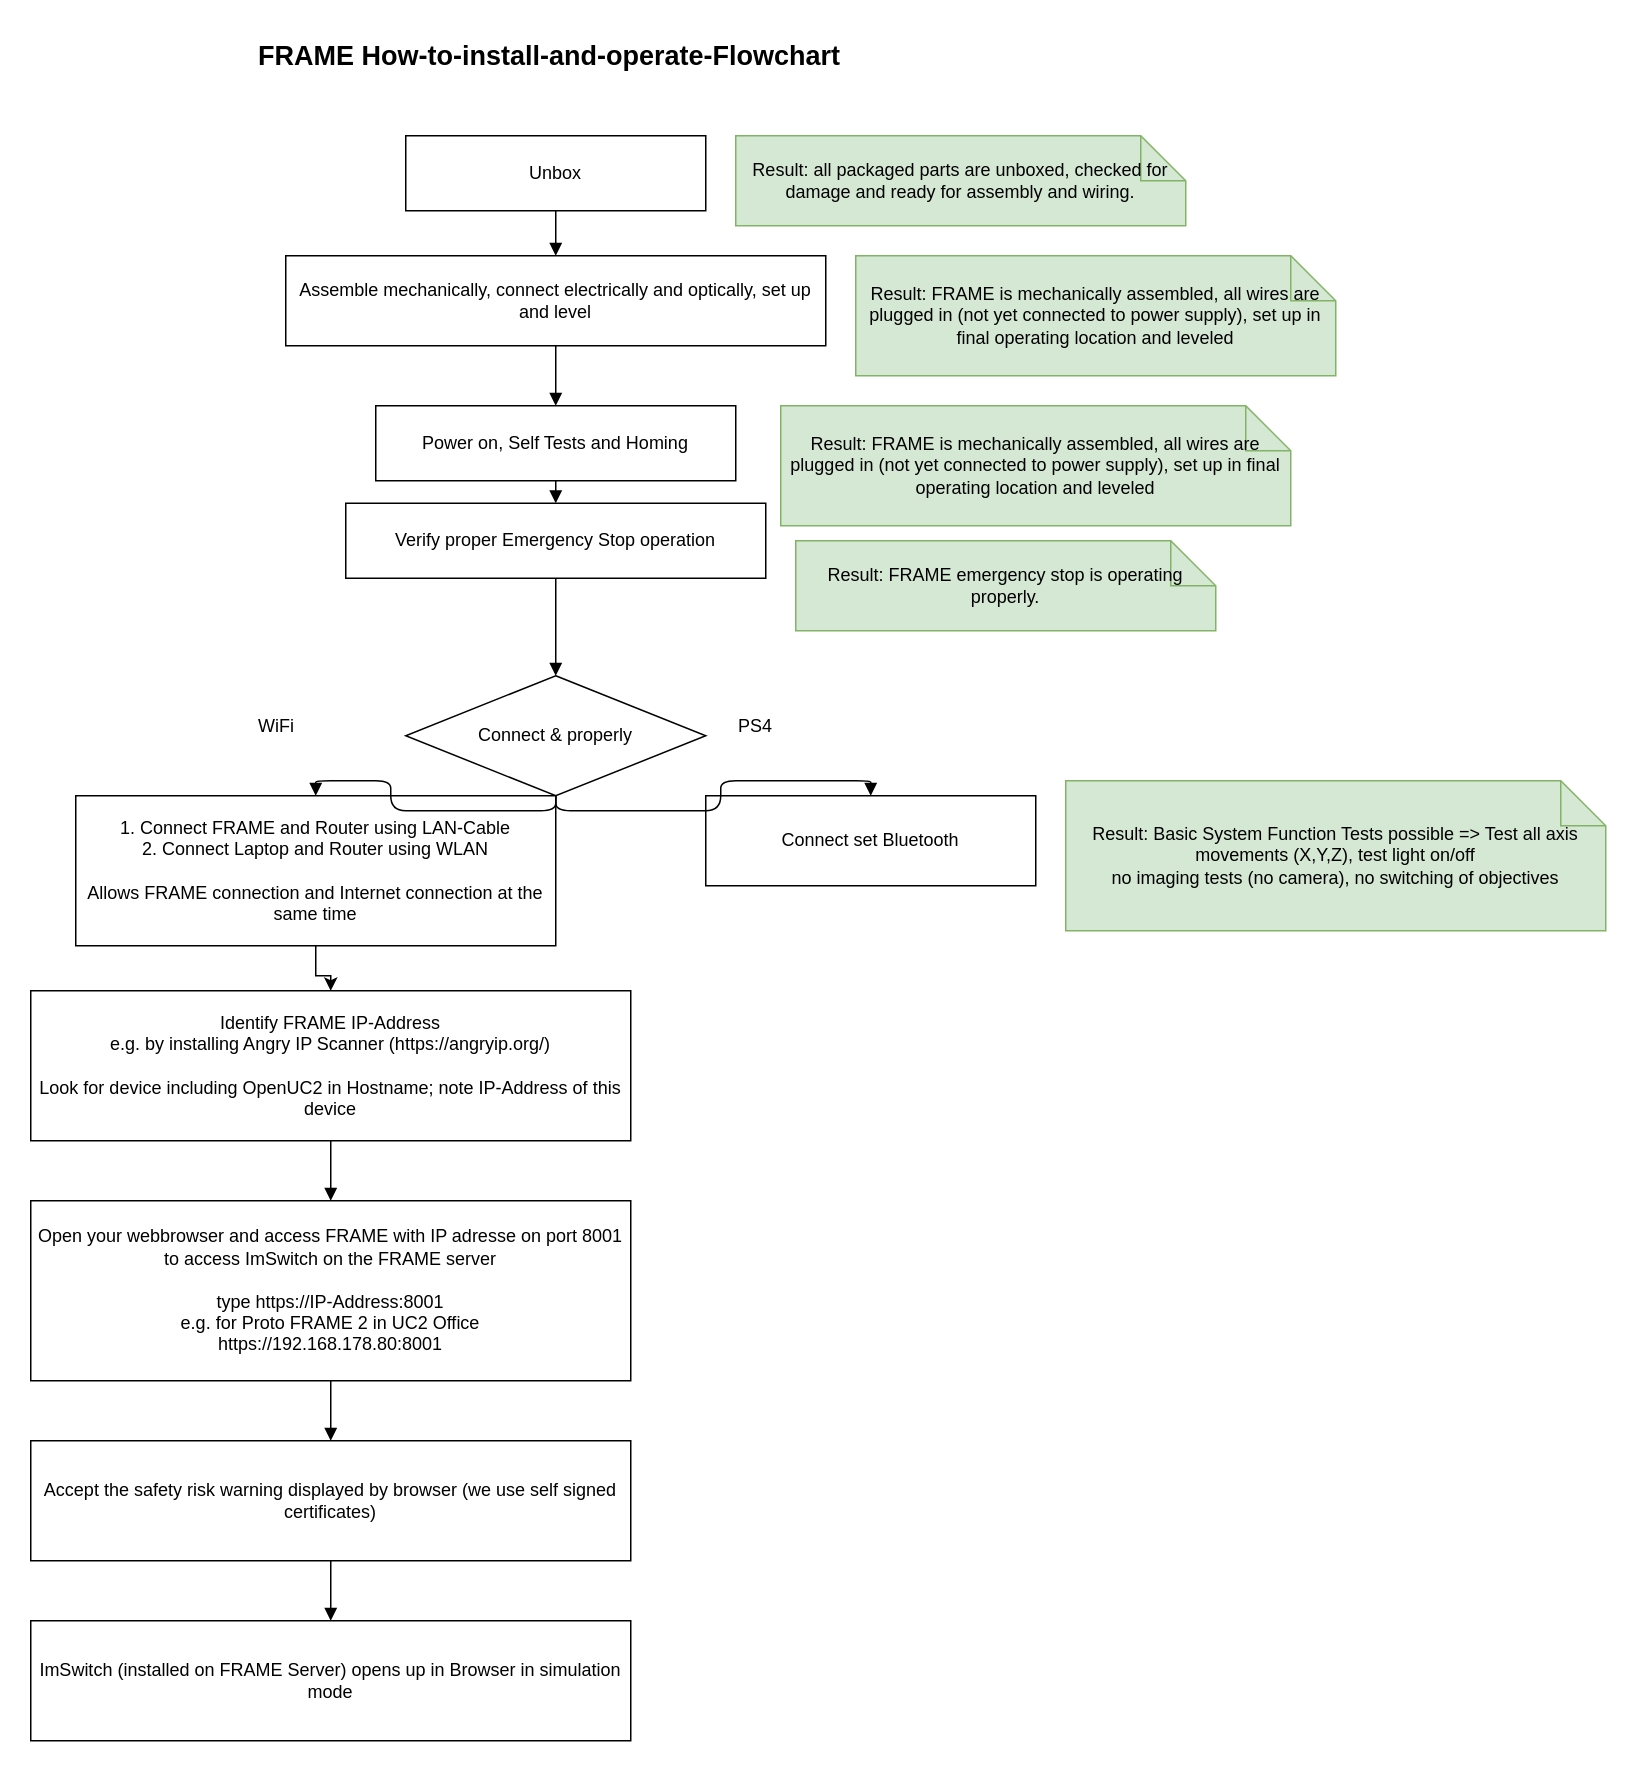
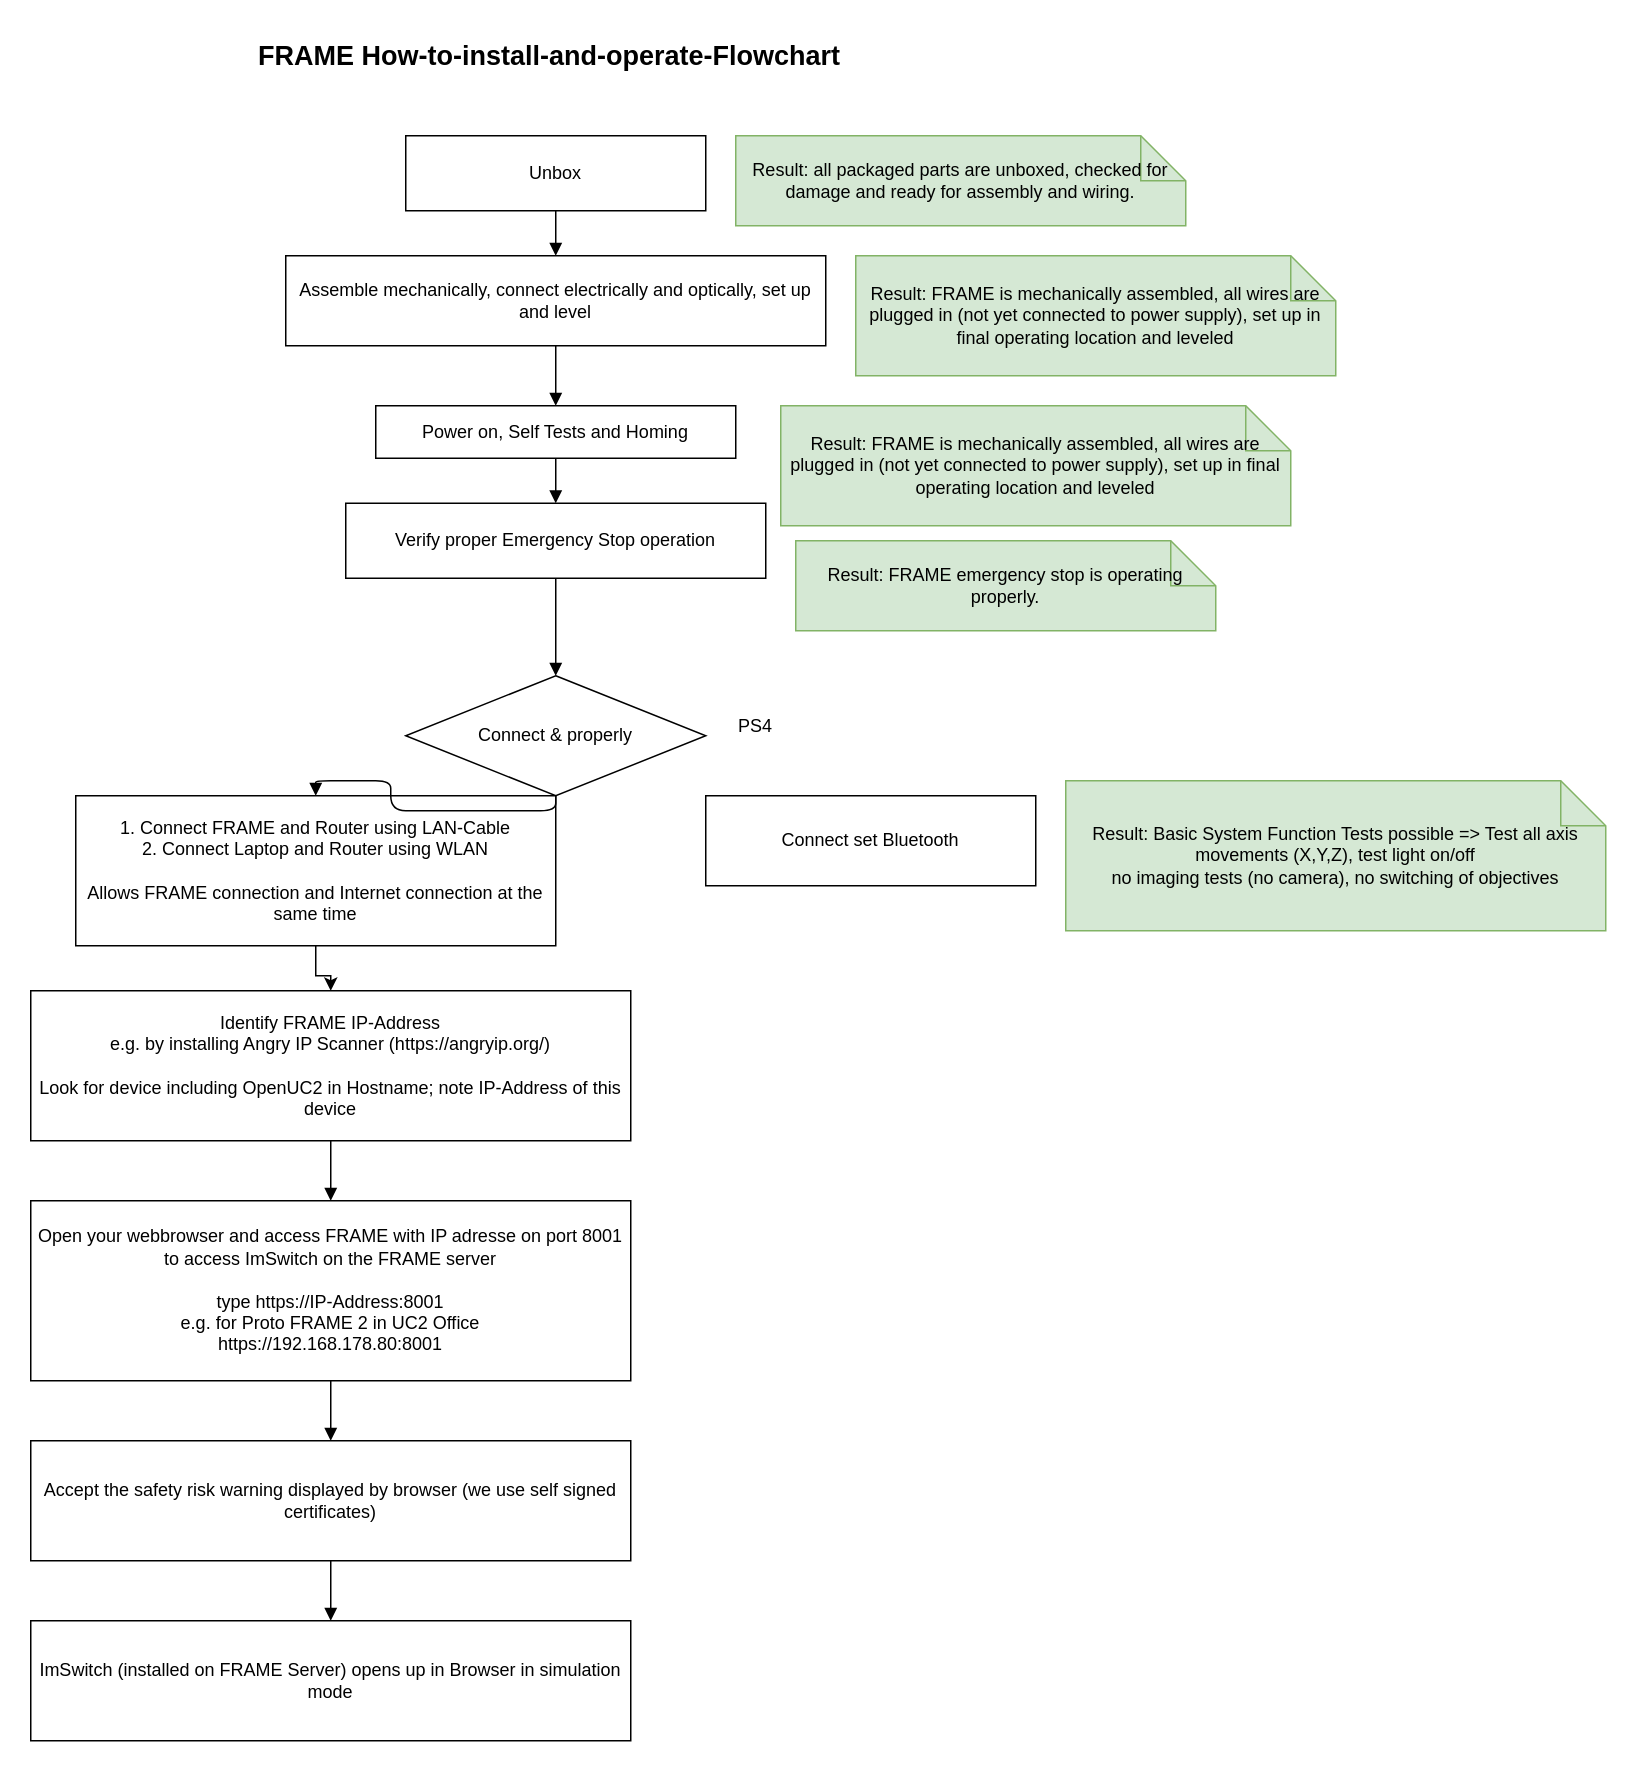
- <mxCell id="7" value="Power on, Self Tests and Homing" style="rounded=0;whiteSpace=wrap;html=1;" vertex="1" parent="1"><mxGeometry x="250" y="270" width="240" height="50" as="geometry" /></mxCell>
+ <mxCell id="7" value="Power on, Self Tests and Homing" style="rounded=0;whiteSpace=wrap;html=1;" vertex="1" parent="1"><mxGeometry x="250" y="270" width="240" height="35" as="geometry" /></mxCell>
- <mxCell id="12" value="WiFi" style="text;html=1;" vertex="1" parent="1"><mxGeometry x="170" y="470" width="60" height="30" as="geometry" /></mxCell>
- <mxCell id="23" style="edgeStyle=orthogonalEdgeStyle;endArrow=block;" edge="1" parent="1" source="11" target="16"><mxGeometry relative="1" as="geometry" /></mxCell>
